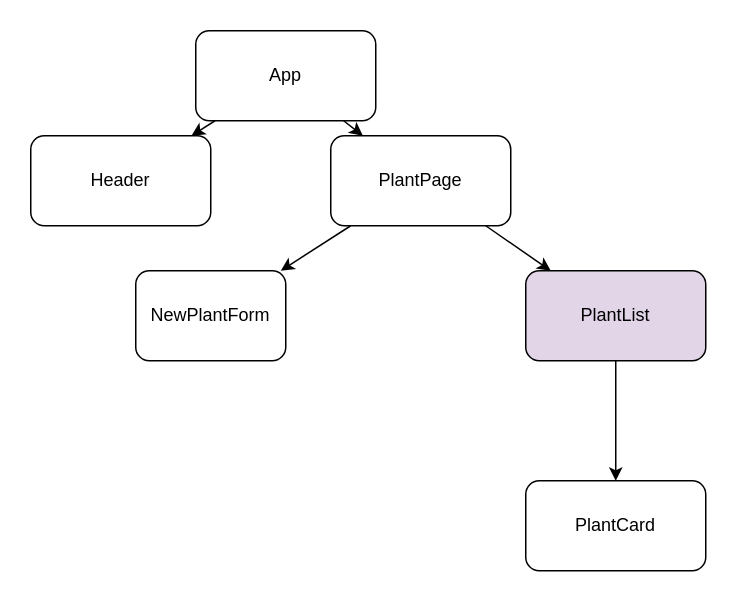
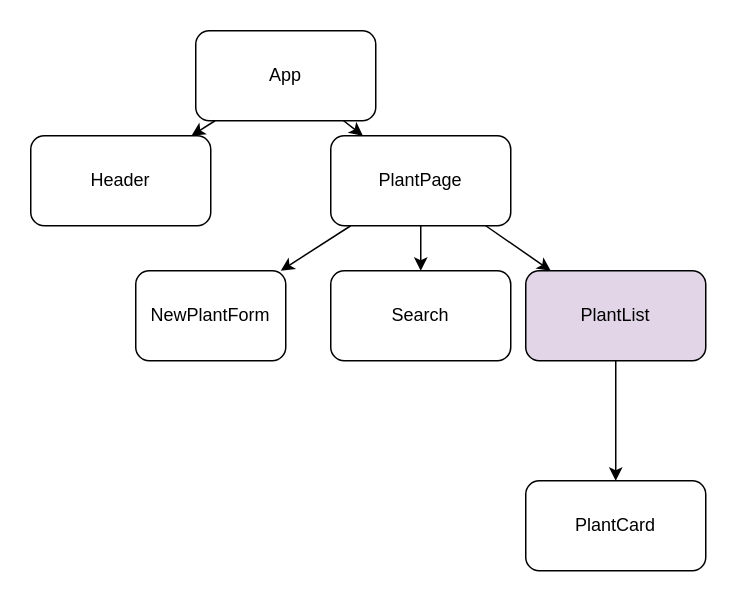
+ <mxCell id="7" value="" style="edgeStyle=none;html=1;" edge="1" parent="1" source="9" target="11"><mxGeometry relative="1" as="geometry" /></mxCell>
+ <mxCell id="11" value="Search" style="whiteSpace=wrap;html=1;rounded=1;" vertex="1" parent="1"><mxGeometry x="220" y="180" width="120" height="60" as="geometry" /></mxCell>
